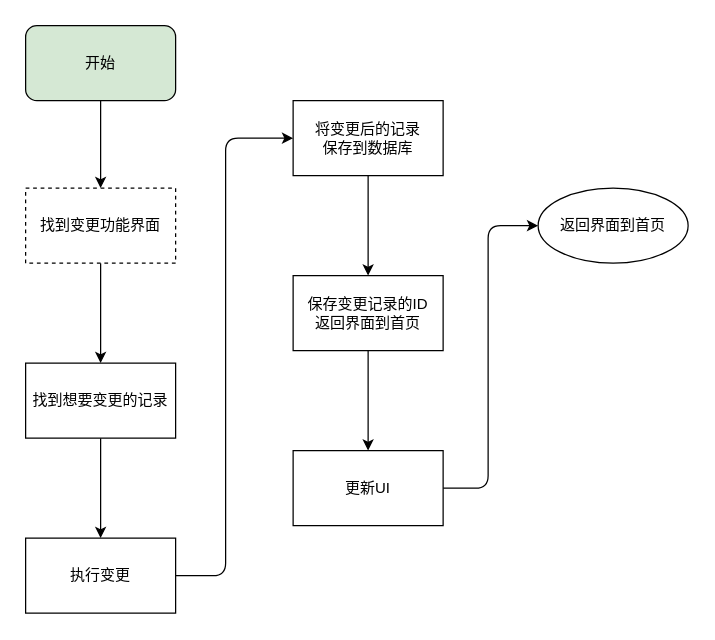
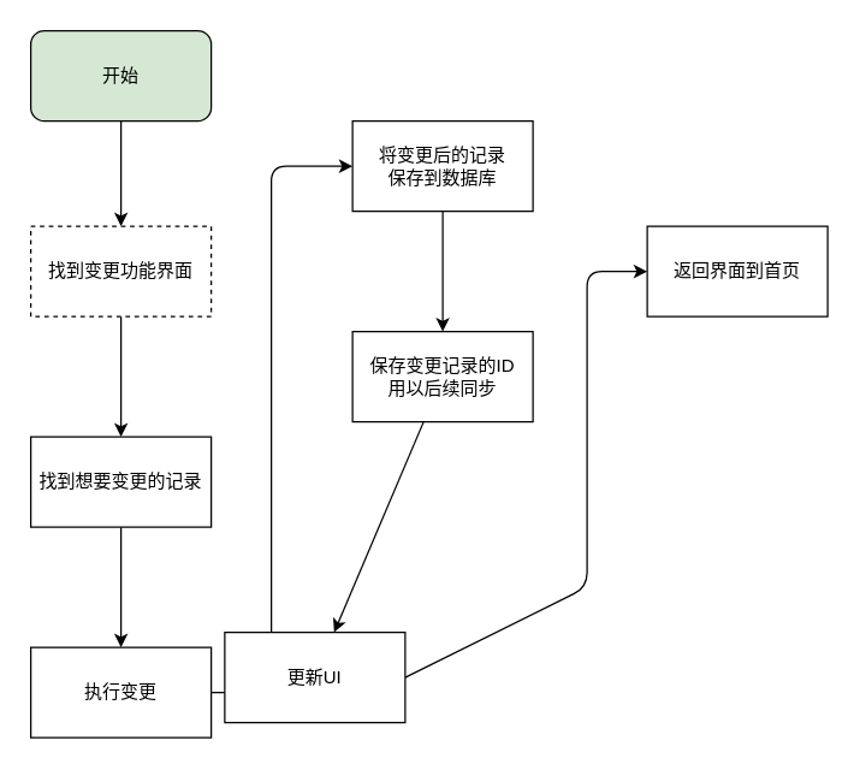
- <mxCell id="14" value="返回界面到首页" style="ellipse;whiteSpace=wrap;html=1;" parent="1" vertex="1"><mxGeometry x="430" y="150" width="120" height="60" as="geometry" /></mxCell>
+ <mxCell id="14" value="返回界面到首页" style="whiteSpace=wrap;html=1;rounded=0;" parent="1" vertex="1"><mxGeometry x="430" y="150" width="120" height="60" as="geometry" /></mxCell>
- <mxCell id="13" value="保存变更记录的ID&lt;br&gt;返回界面到首页" style="whiteSpace=wrap;html=1;rounded=0;" parent="1" vertex="1"><mxGeometry x="234" y="220" width="120" height="60" as="geometry" /></mxCell>
+ <mxCell id="13" value="保存变更记录的ID&lt;br&gt;用以后续同步" style="whiteSpace=wrap;html=1;rounded=0;" parent="1" vertex="1"><mxGeometry x="234" y="220" width="120" height="60" as="geometry" /></mxCell>
- <mxCell id="16" value="更新UI" style="whiteSpace=wrap;html=1;rounded=0;" vertex="1" parent="1"><mxGeometry x="234" y="360" width="120" height="60" as="geometry" /></mxCell>
+ <mxCell id="16" value="更新UI" style="whiteSpace=wrap;html=1;rounded=0;" vertex="1" parent="1"><mxGeometry x="149" y="420" width="120" height="60" as="geometry" /></mxCell>
